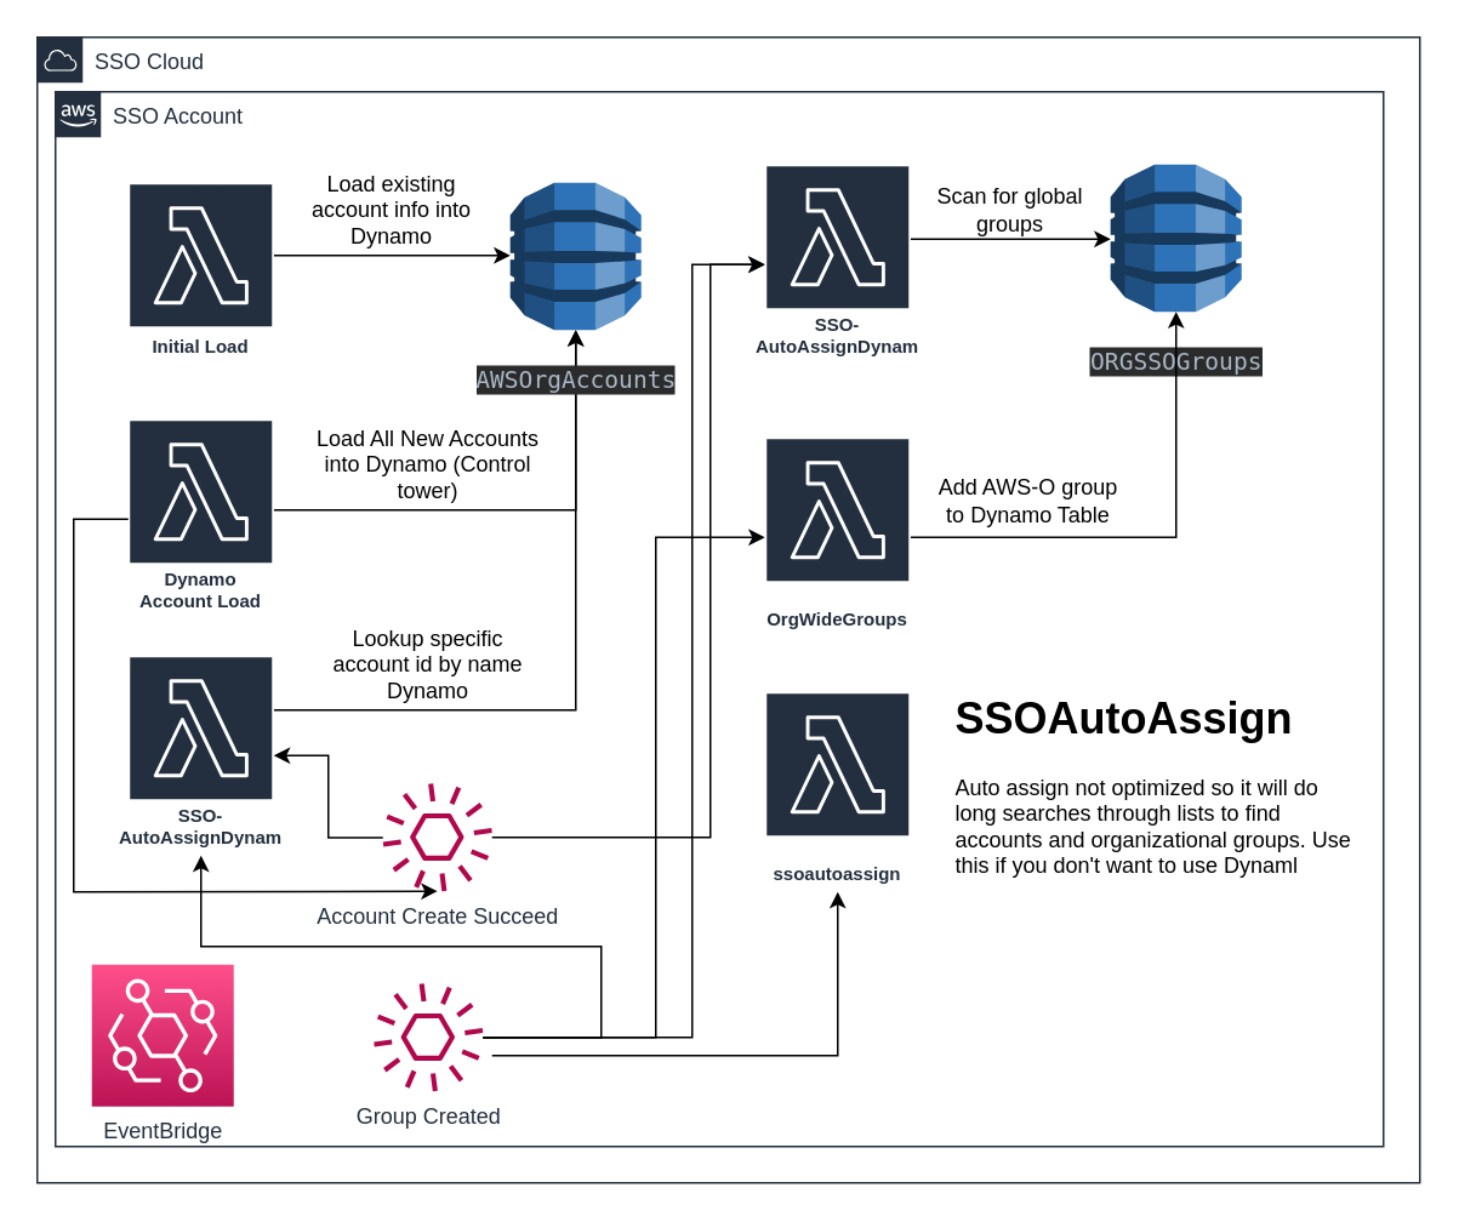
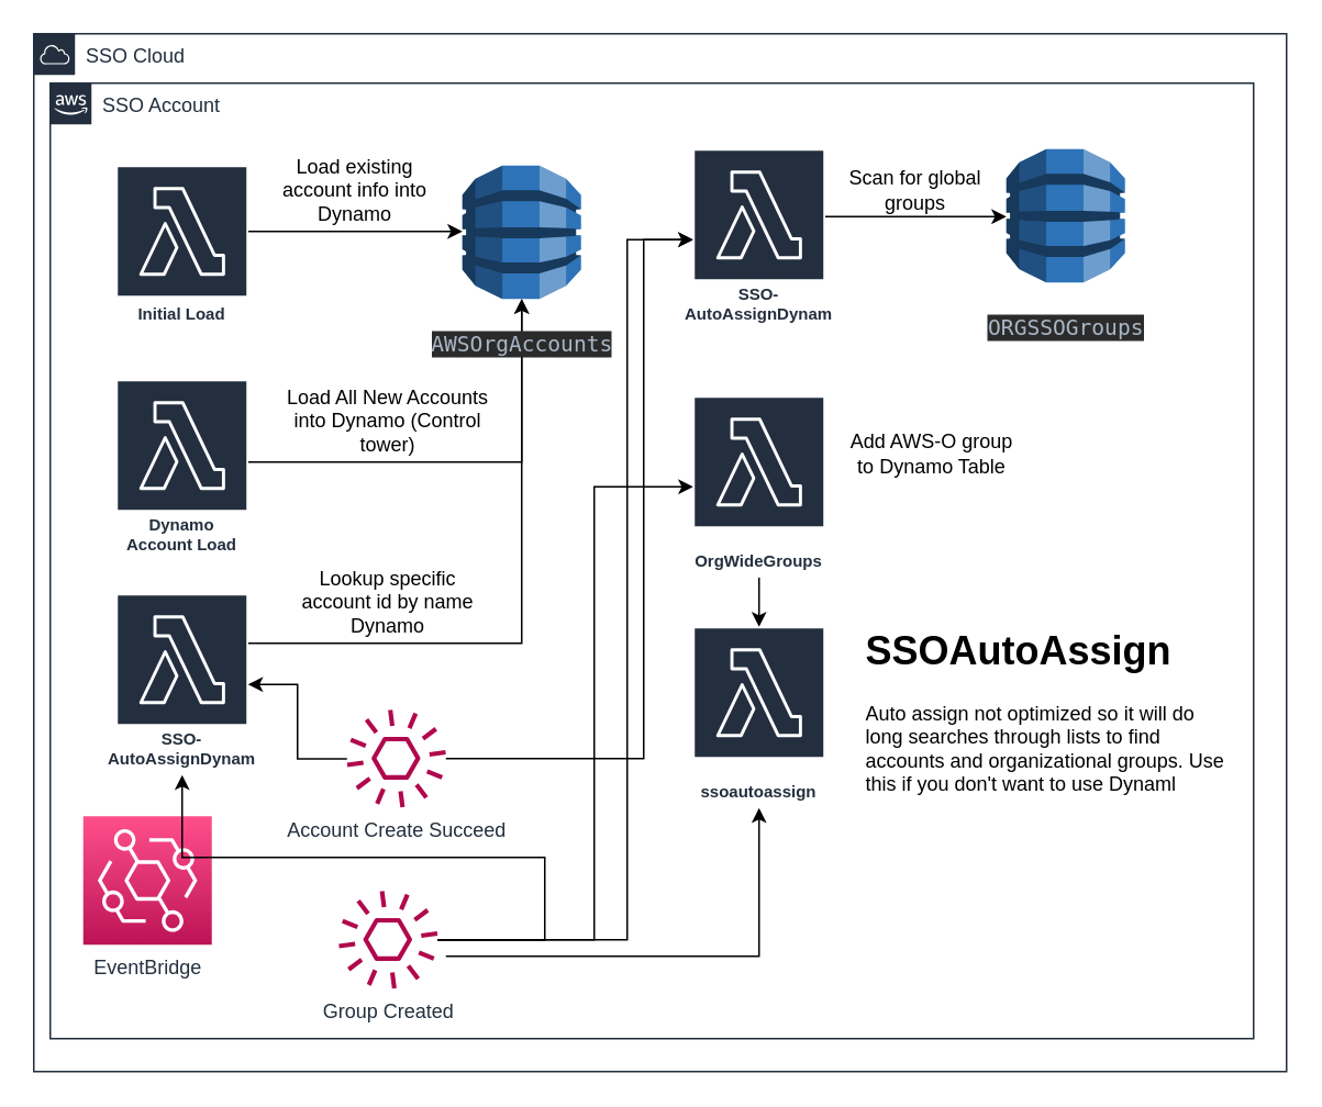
- <mxCell id="16" value="" style="edgeStyle=orthogonalEdgeStyle;rounded=0;orthogonalLoop=1;jettySize=auto;html=1;" edge="1" parent="3" source="18" target="15"><mxGeometry relative="1" as="geometry"><mxPoint x="550" y="245" as="targetPoint" /></mxGeometry></mxCell>
+ <mxCell id="16" value="" style="edgeStyle=orthogonalEdgeStyle;rounded=0;orthogonalLoop=1;jettySize=auto;html=1;" edge="1" parent="3" source="18" target="25"><mxGeometry relative="1" as="geometry"><mxPoint x="550" y="245" as="targetPoint" /></mxGeometry></mxCell>
- <mxCell id="29" value="" style="edgeStyle=orthogonalEdgeStyle;rounded=0;orthogonalLoop=1;jettySize=auto;html=1;startArrow=classic;startFill=1;endArrow=none;endFill=0;elbow=vertical;" edge="1" parent="3" source="30" target="7"><mxGeometry relative="1" as="geometry"><Array as="points"><mxPoint x="10" y="440" /><mxPoint x="10" y="235" /></Array></mxGeometry></mxCell>
- <mxCell id="27" value="EventBridge" style="sketch=0;points=[[0,0,0],[0.25,0,0],[0.5,0,0],[0.75,0,0],[1,0,0],[0,1,0],[0.25,1,0],[0.5,1,0],[0.75,1,0],[1,1,0],[0,0.25,0],[0,0.5,0],[0,0.75,0],[1,0.25,0],[1,0.5,0],[1,0.75,0]];outlineConnect=0;fontColor=#232F3E;gradientColor=#FF4F8B;gradientDirection=north;fillColor=#BC1356;strokeColor=#ffffff;dashed=0;verticalLabelPosition=bottom;verticalAlign=top;align=center;html=1;fontSize=12;fontStyle=0;aspect=fixed;shape=mxgraph.aws4.resourceIcon;resIcon=mxgraph.aws4.eventbridge;" vertex="1" parent="3"><mxGeometry x="20" y="480" width="78" height="78" as="geometry" /></mxCell>
+ <mxCell id="27" value="EventBridge" style="sketch=0;points=[[0,0,0],[0.25,0,0],[0.5,0,0],[0.75,0,0],[1,0,0],[0,1,0],[0.25,1,0],[0.5,1,0],[0.75,1,0],[1,1,0],[0,0.25,0],[0,0.5,0],[0,0.75,0],[1,0.25,0],[1,0.5,0],[1,0.75,0]];outlineConnect=0;fontColor=#232F3E;gradientColor=#FF4F8B;gradientDirection=north;fillColor=#BC1356;strokeColor=#ffffff;dashed=0;verticalLabelPosition=bottom;verticalAlign=top;align=center;html=1;fontSize=12;fontStyle=0;aspect=fixed;shape=mxgraph.aws4.resourceIcon;resIcon=mxgraph.aws4.eventbridge;" vertex="1" parent="3"><mxGeometry x="20" y="445" width="78" height="78" as="geometry" /></mxCell>
